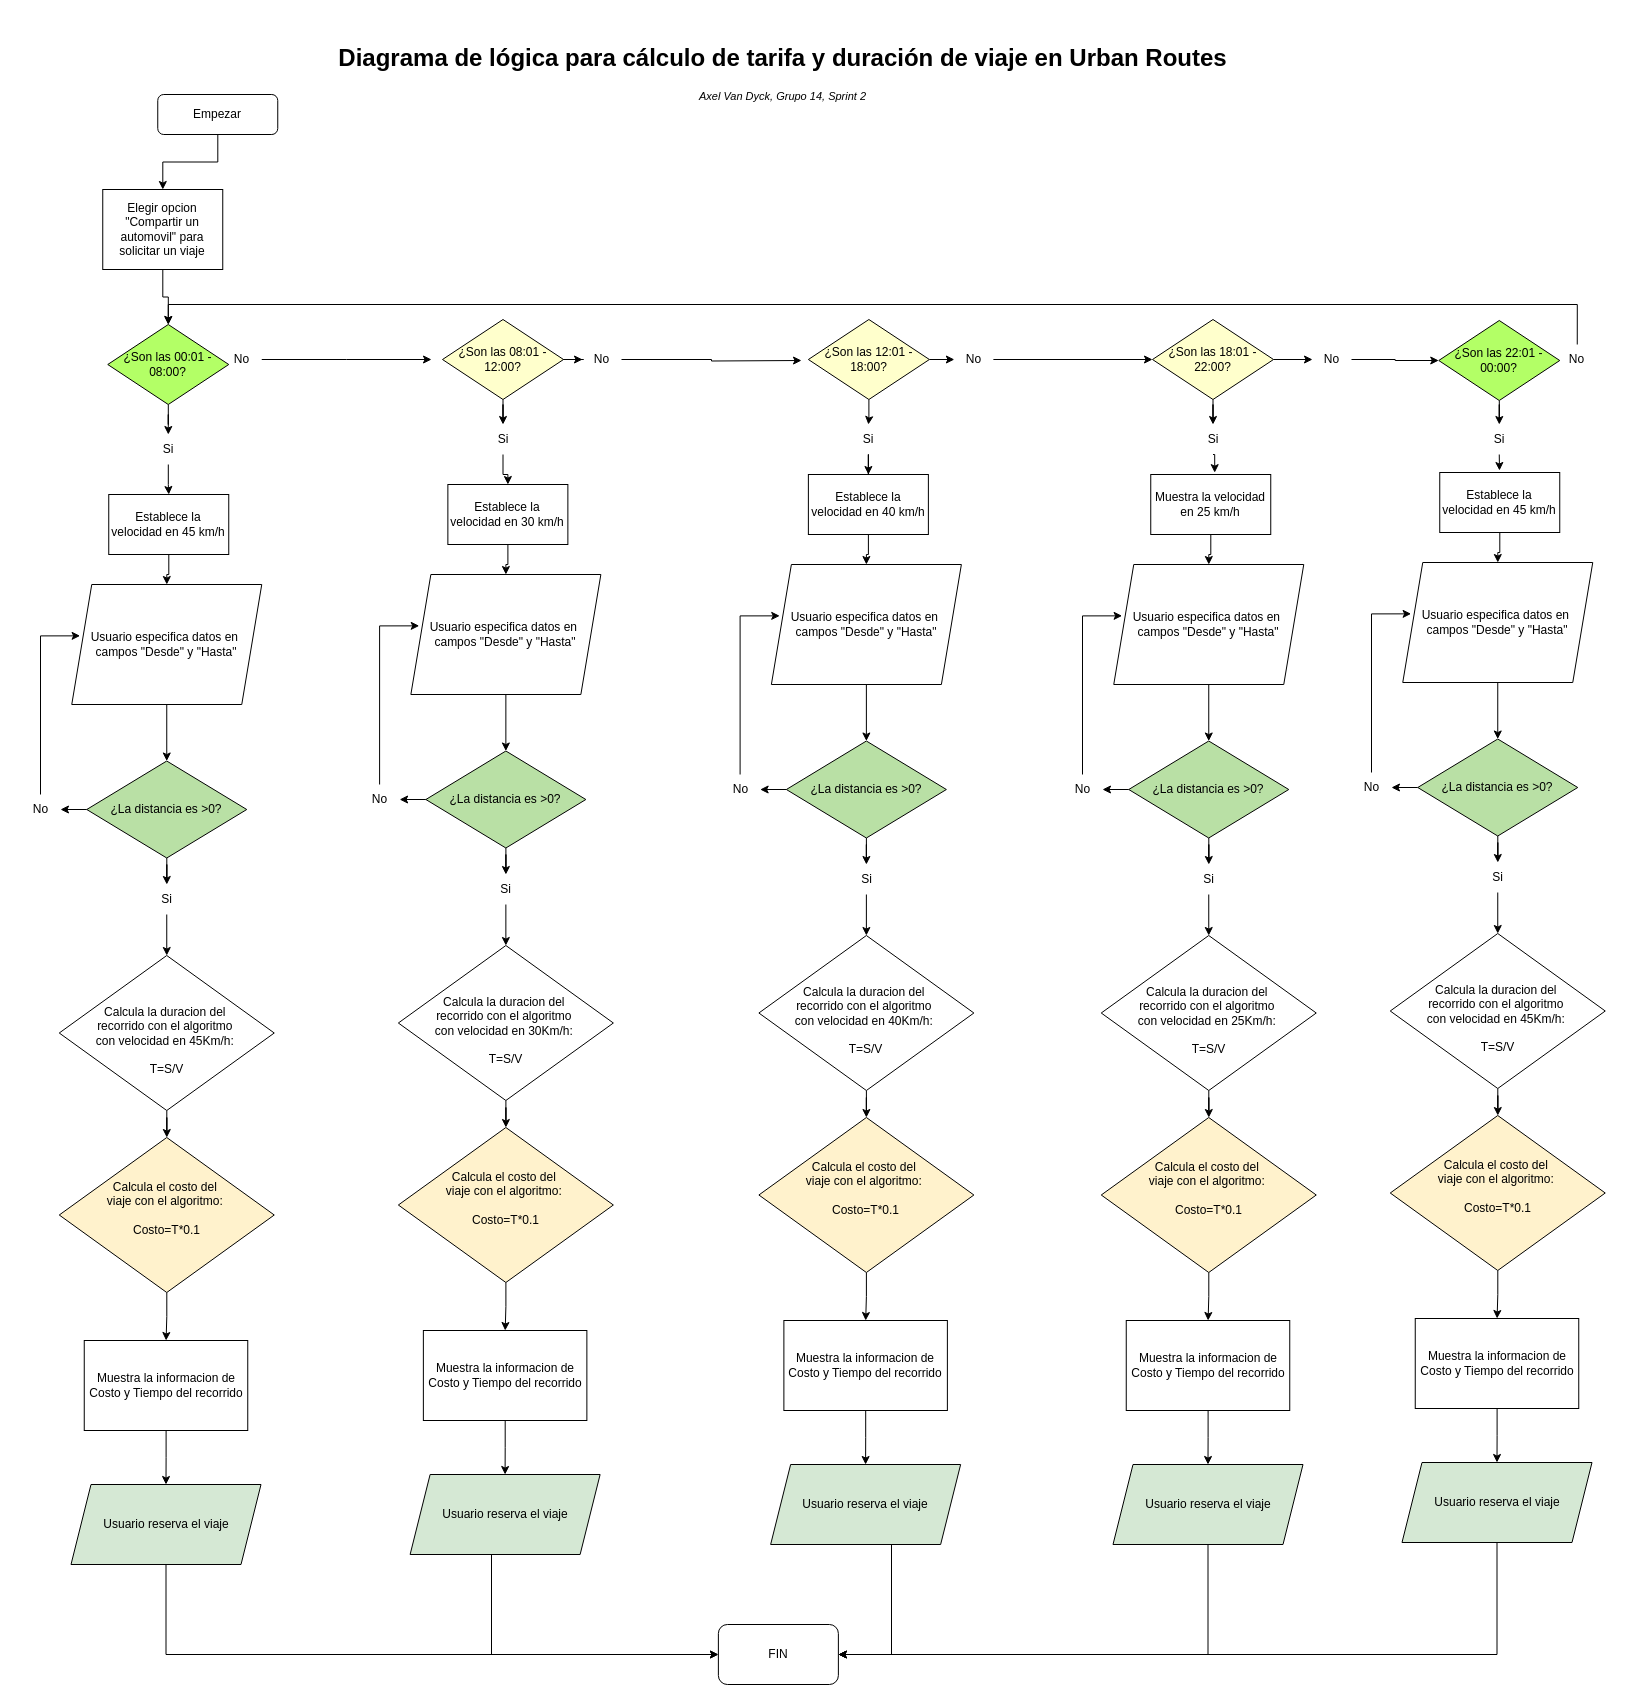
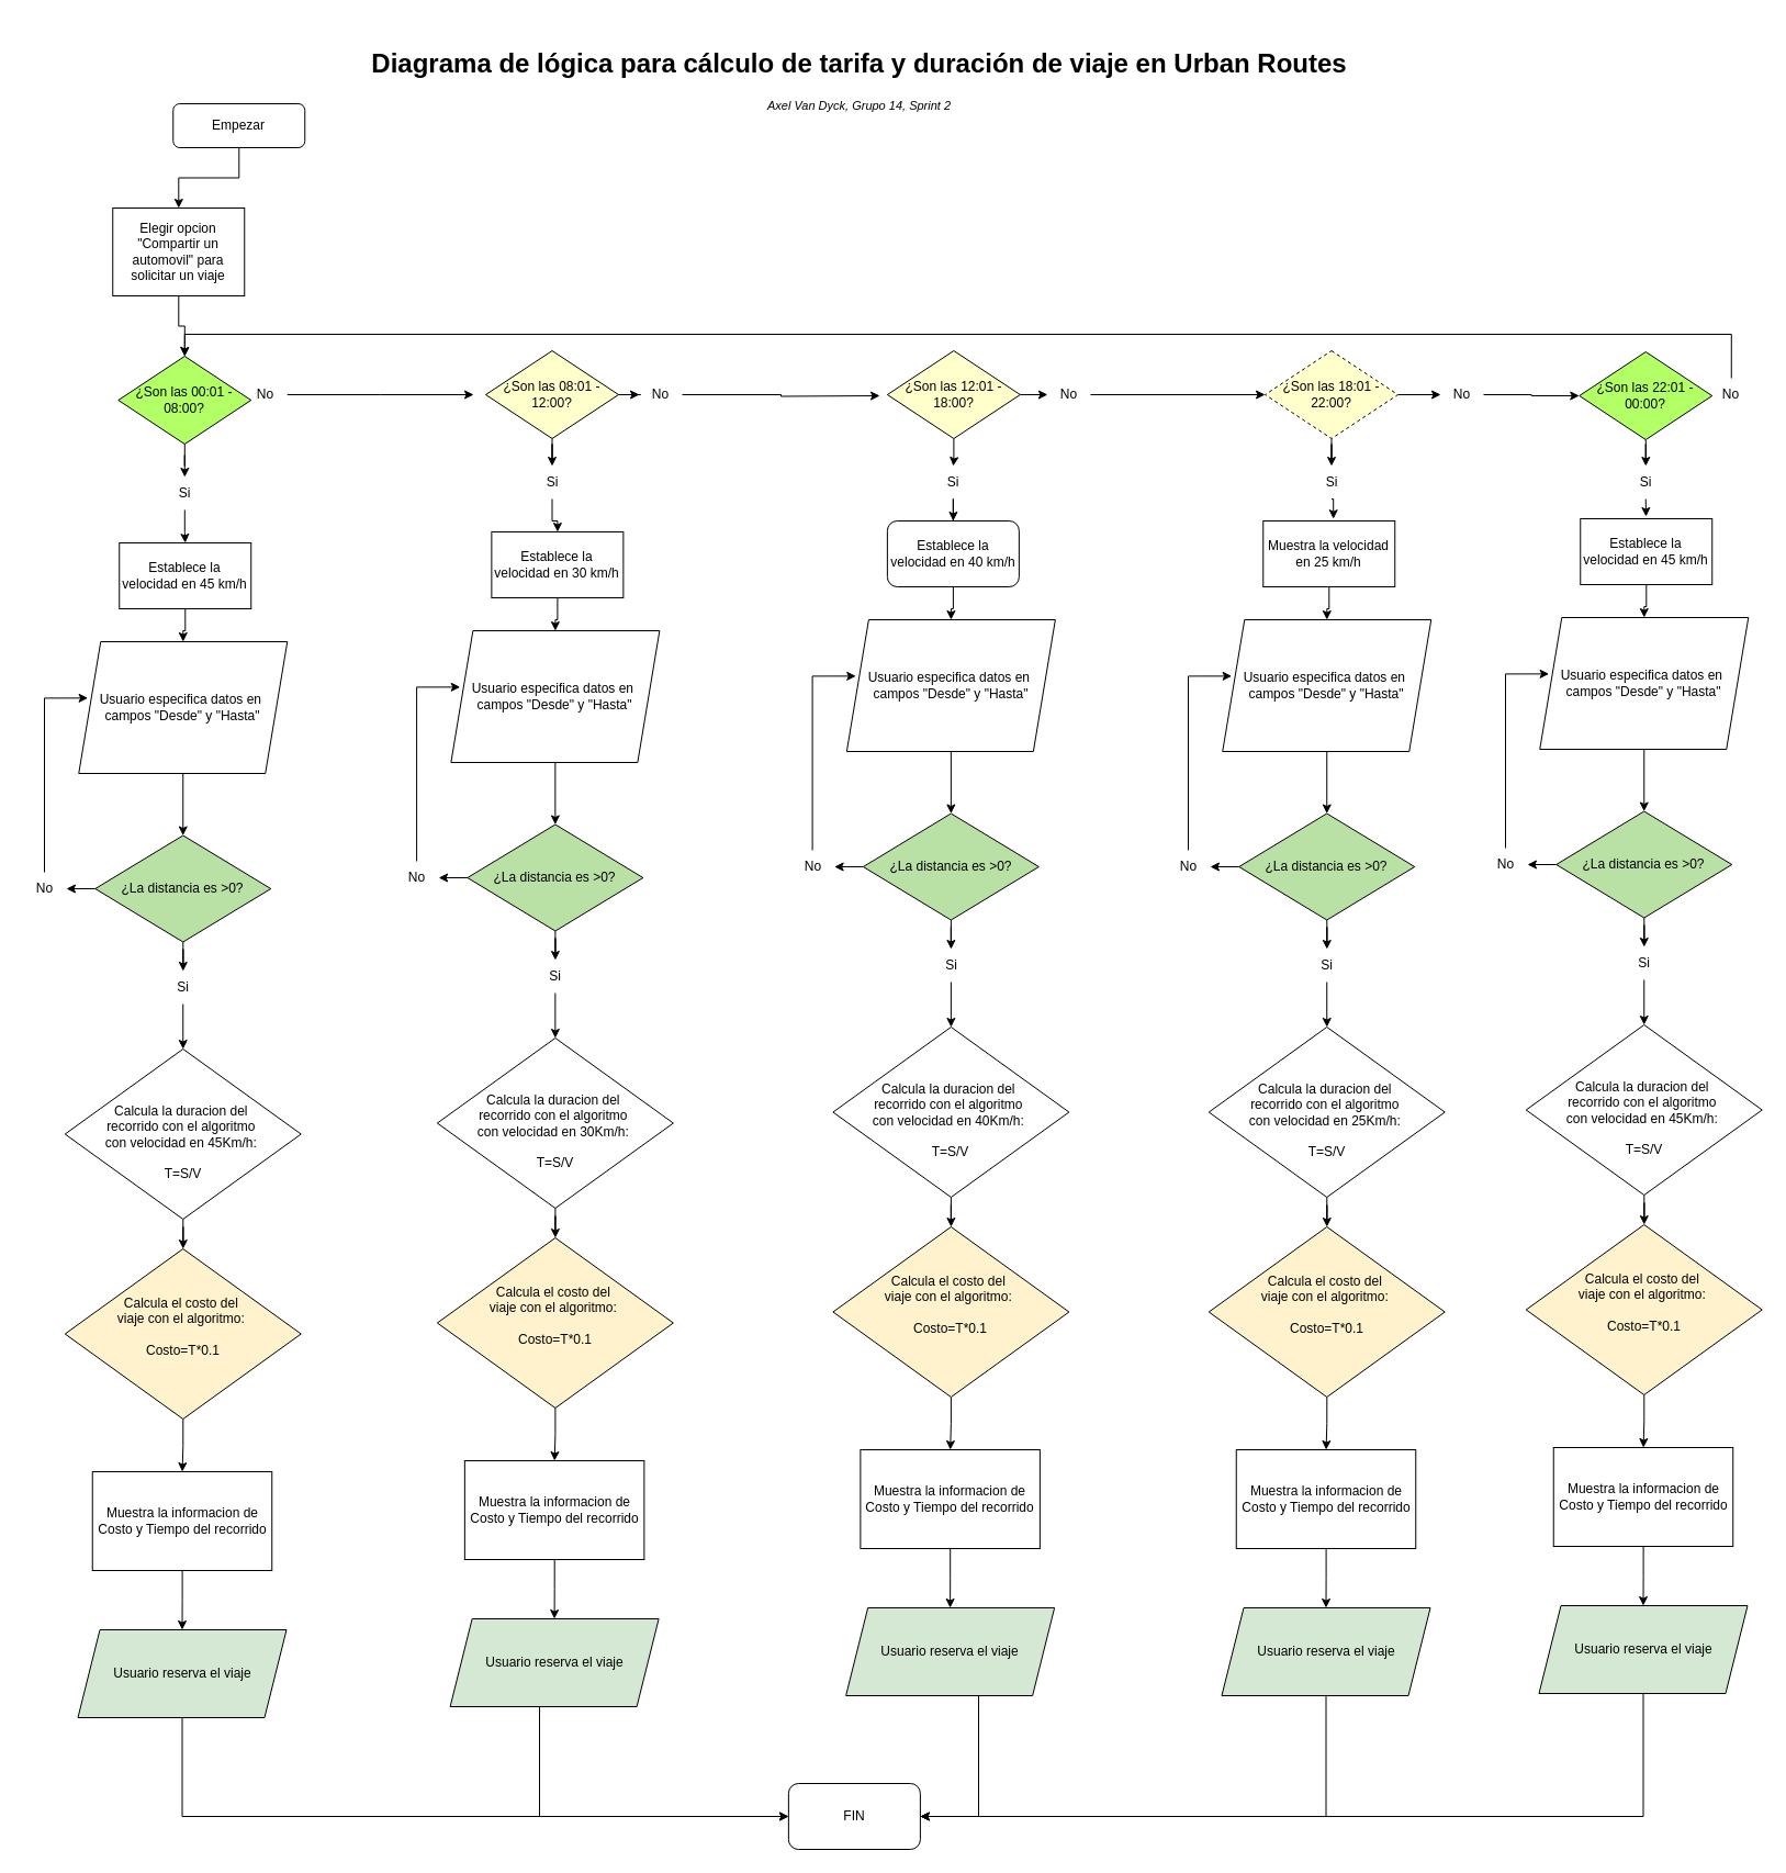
- <mxCell id="47" value="¿Son las 18:01 - 22:00?" style="rhombus;whiteSpace=wrap;html=1;fillColor=#FFFFCC;" vertex="1" parent="1"><mxGeometry x="1152" y="319" width="121" height="80" as="geometry" /></mxCell>
+ <mxCell id="47" value="¿Son las 18:01 - 22:00?" style="rhombus;whiteSpace=wrap;html=1;fillColor=#FFFFCC;dashed=1;" vertex="1" parent="1"><mxGeometry x="1152" y="319" width="121" height="80" as="geometry" /></mxCell>
- <mxCell id="73" value="Establece la velocidad en 40 km/h" style="whiteSpace=wrap;html=1;" vertex="1" parent="1"><mxGeometry x="807.88" y="474" width="120" height="60" as="geometry" /></mxCell>
+ <mxCell id="73" value="Establece la velocidad en 40 km/h" style="whiteSpace=wrap;html=1;rounded=1;" vertex="1" parent="1"><mxGeometry x="807.88" y="474" width="120" height="60" as="geometry" /></mxCell>
